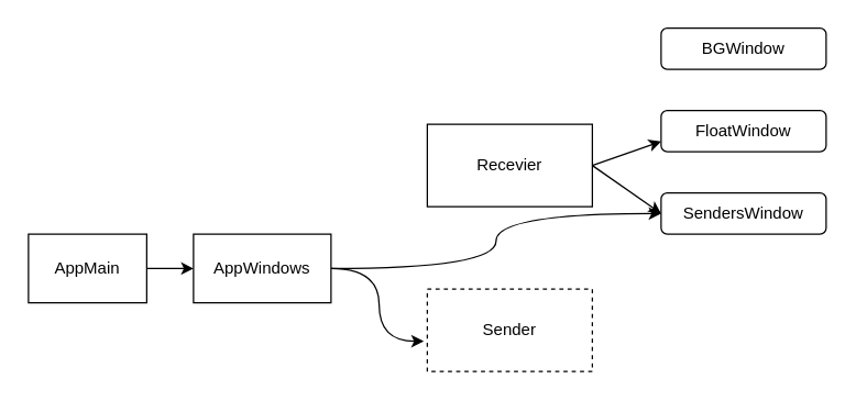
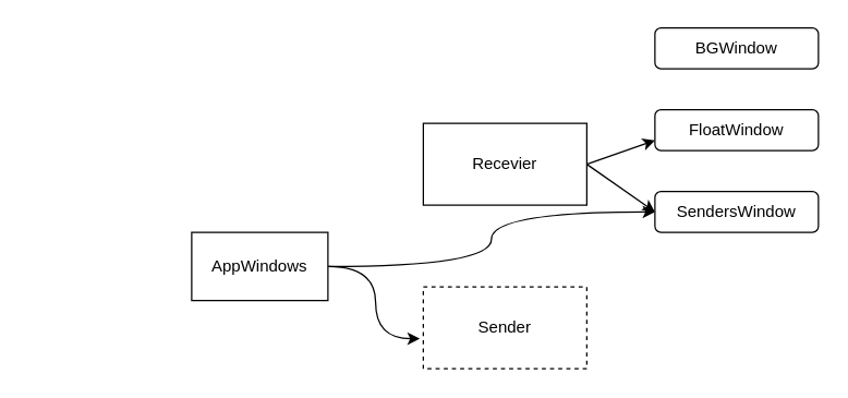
- <mxCell id="3" value="AppMain" style="rounded=0;whiteSpace=wrap;html=1;" vertex="1" parent="1"><mxGeometry x="20" y="170" width="86" height="50" as="geometry" /></mxCell>
- <mxCell id="2" style="edgeStyle=orthogonalEdgeStyle;rounded=0;orthogonalLoop=1;jettySize=auto;html=1;exitX=1;exitY=0.5;exitDx=0;exitDy=0;entryX=0;entryY=0.5;entryDx=0;entryDy=0;" edge="1" parent="1" source="3" target="6"><mxGeometry relative="1" as="geometry" /></mxCell>
